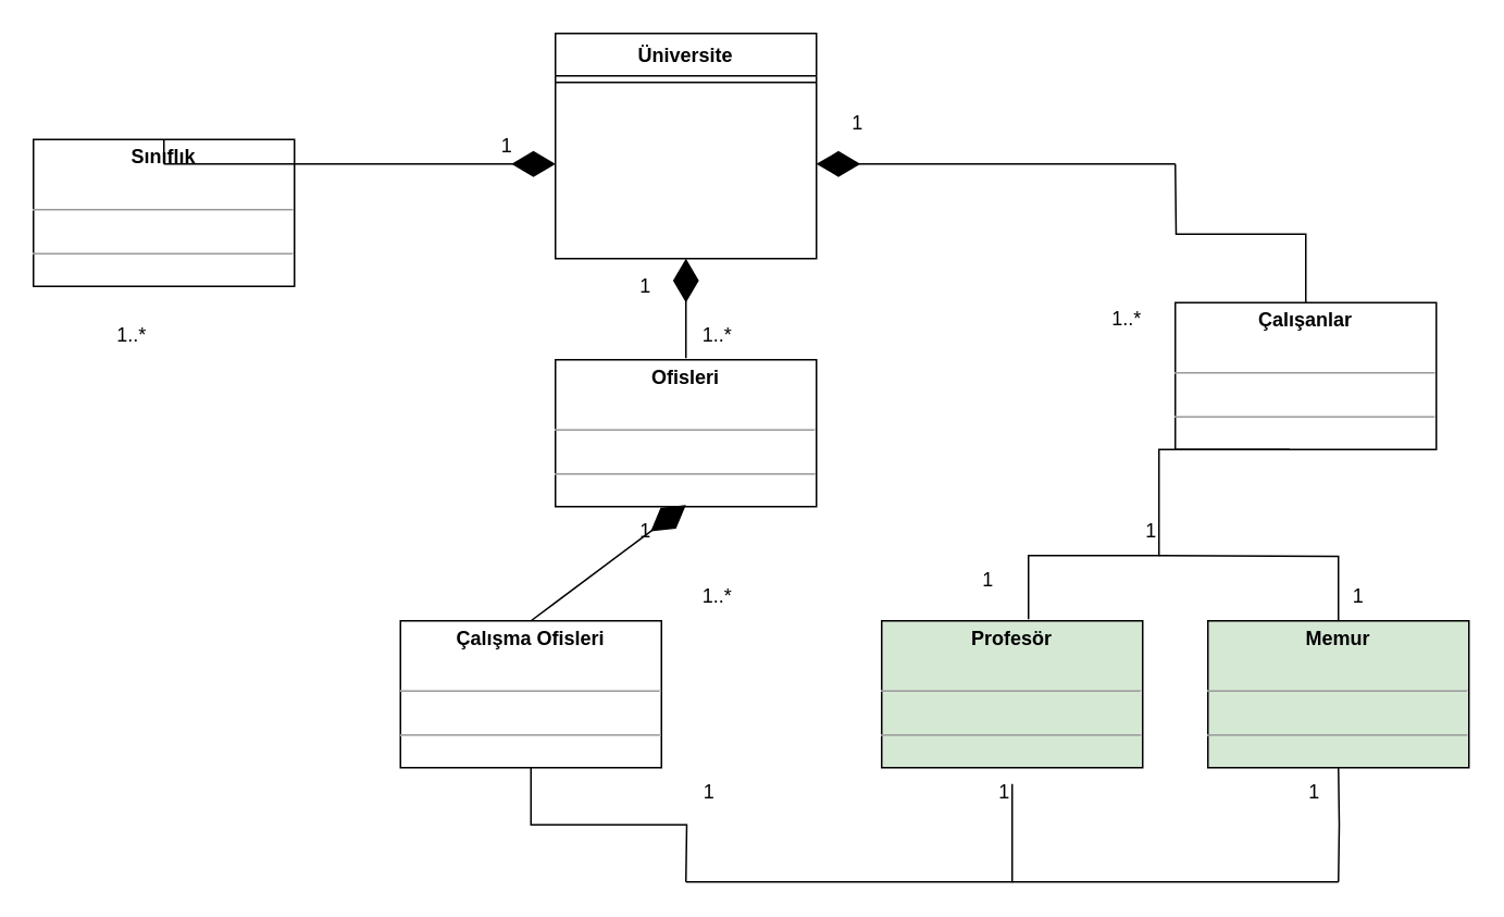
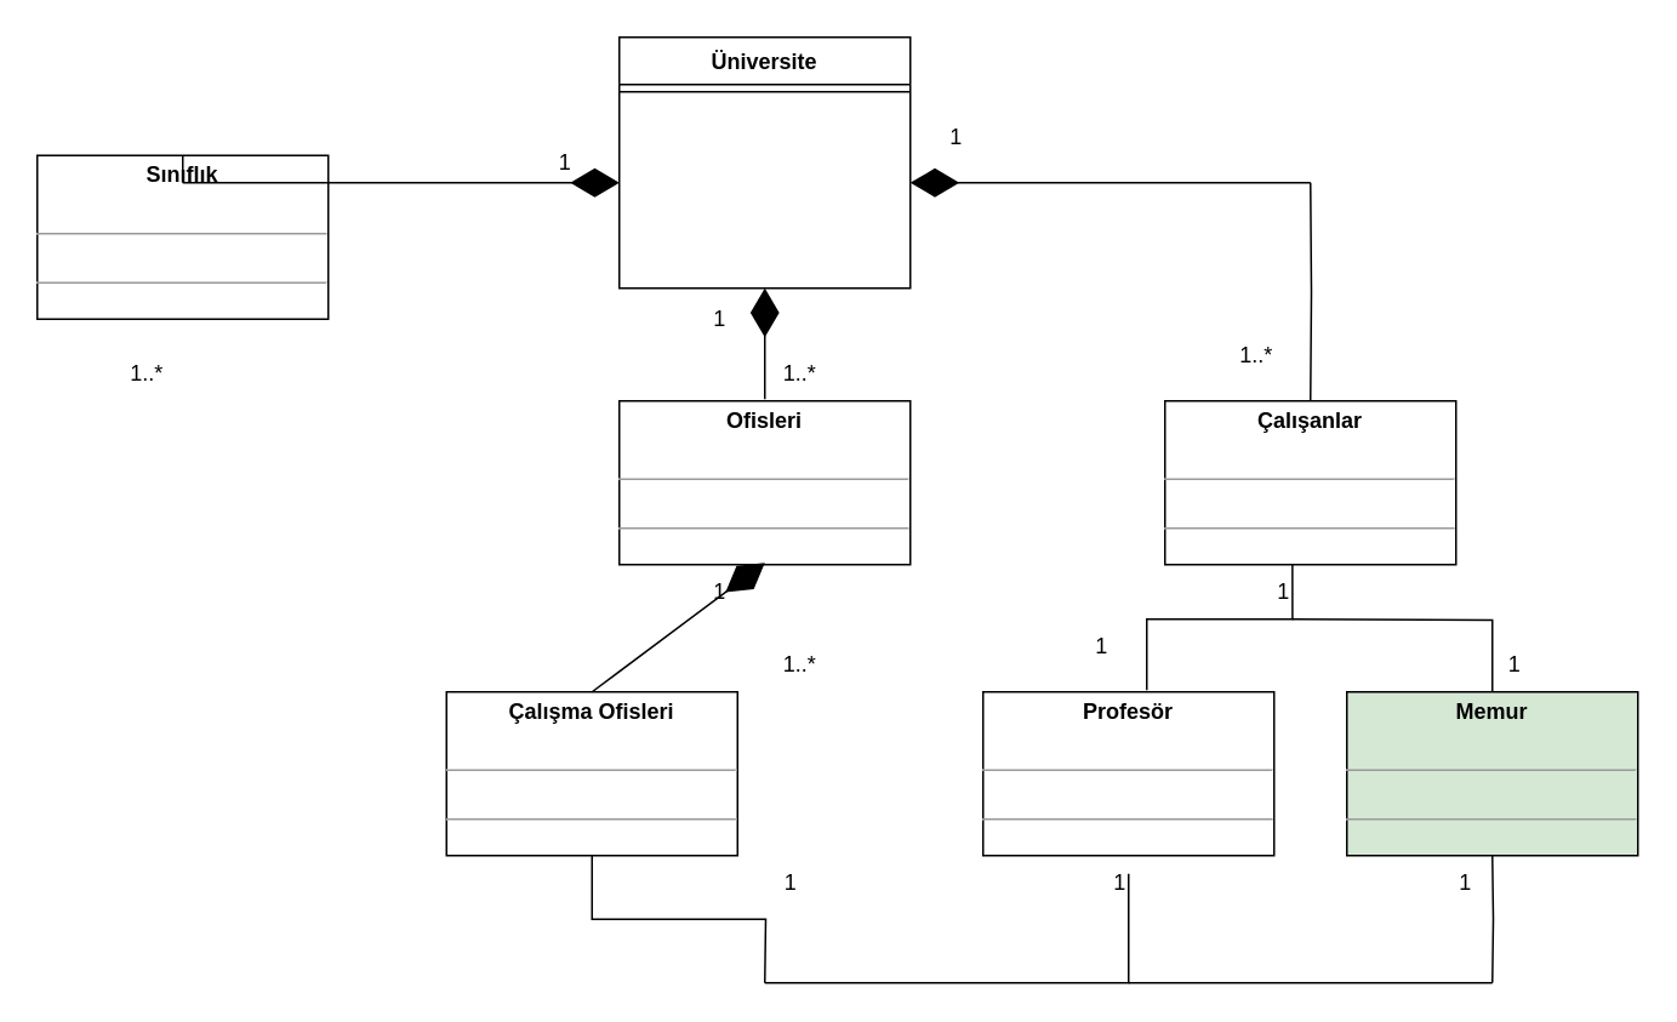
- <mxCell id="6" value="&lt;p style=&quot;margin:0px;margin-top:4px;text-align:center;&quot;&gt;&lt;b&gt;Çalışanlar&lt;/b&gt;&lt;/p&gt;&lt;p style=&quot;margin:0px;margin-top:4px;text-align:center;&quot;&gt;&lt;b&gt;&lt;br&gt;&lt;/b&gt;&lt;/p&gt;&lt;hr size=&quot;1&quot;&gt;&lt;p style=&quot;margin:0px;margin-left:4px;&quot;&gt;&lt;br&gt;&lt;/p&gt;&lt;hr size=&quot;1&quot;&gt;&lt;p style=&quot;margin:0px;margin-left:4px;&quot;&gt;&lt;br&gt;&lt;/p&gt;" style="verticalAlign=top;align=left;overflow=fill;fontSize=12;fontFamily=Helvetica;html=1;" parent="1" vertex="1"><mxGeometry x="720" y="185" width="160" height="90" as="geometry" /></mxCell>
+ <mxCell id="6" value="&lt;p style=&quot;margin:0px;margin-top:4px;text-align:center;&quot;&gt;&lt;b&gt;Çalışanlar&lt;/b&gt;&lt;/p&gt;&lt;p style=&quot;margin:0px;margin-top:4px;text-align:center;&quot;&gt;&lt;b&gt;&lt;br&gt;&lt;/b&gt;&lt;/p&gt;&lt;hr size=&quot;1&quot;&gt;&lt;p style=&quot;margin:0px;margin-left:4px;&quot;&gt;&lt;br&gt;&lt;/p&gt;&lt;hr size=&quot;1&quot;&gt;&lt;p style=&quot;margin:0px;margin-left:4px;&quot;&gt;&lt;br&gt;&lt;/p&gt;" style="verticalAlign=top;align=left;overflow=fill;fontSize=12;fontFamily=Helvetica;html=1;" parent="1" vertex="1"><mxGeometry x="640" y="220" width="160" height="90" as="geometry" /></mxCell>
- <mxCell id="4" value="&lt;p style=&quot;margin:0px;margin-top:4px;text-align:center;&quot;&gt;&lt;b&gt;Profesör&lt;/b&gt;&lt;/p&gt;&lt;p style=&quot;margin:0px;margin-top:4px;text-align:center;&quot;&gt;&lt;b&gt;&lt;br&gt;&lt;/b&gt;&lt;/p&gt;&lt;hr size=&quot;1&quot;&gt;&lt;p style=&quot;margin:0px;margin-left:4px;&quot;&gt;&lt;br&gt;&lt;/p&gt;&lt;hr size=&quot;1&quot;&gt;&lt;p style=&quot;margin:0px;margin-left:4px;&quot;&gt;&lt;br&gt;&lt;/p&gt;" style="verticalAlign=top;align=left;overflow=fill;fontSize=12;fontFamily=Helvetica;html=1;fillColor=#d5e8d4;" parent="1" vertex="1"><mxGeometry x="540" y="380" width="160" height="90" as="geometry" /></mxCell>
+ <mxCell id="4" value="&lt;p style=&quot;margin:0px;margin-top:4px;text-align:center;&quot;&gt;&lt;b&gt;Profesör&lt;/b&gt;&lt;/p&gt;&lt;p style=&quot;margin:0px;margin-top:4px;text-align:center;&quot;&gt;&lt;b&gt;&lt;br&gt;&lt;/b&gt;&lt;/p&gt;&lt;hr size=&quot;1&quot;&gt;&lt;p style=&quot;margin:0px;margin-left:4px;&quot;&gt;&lt;br&gt;&lt;/p&gt;&lt;hr size=&quot;1&quot;&gt;&lt;p style=&quot;margin:0px;margin-left:4px;&quot;&gt;&lt;br&gt;&lt;/p&gt;" style="verticalAlign=top;align=left;overflow=fill;fontSize=12;fontFamily=Helvetica;html=1;" parent="1" vertex="1"><mxGeometry x="540" y="380" width="160" height="90" as="geometry" /></mxCell>
